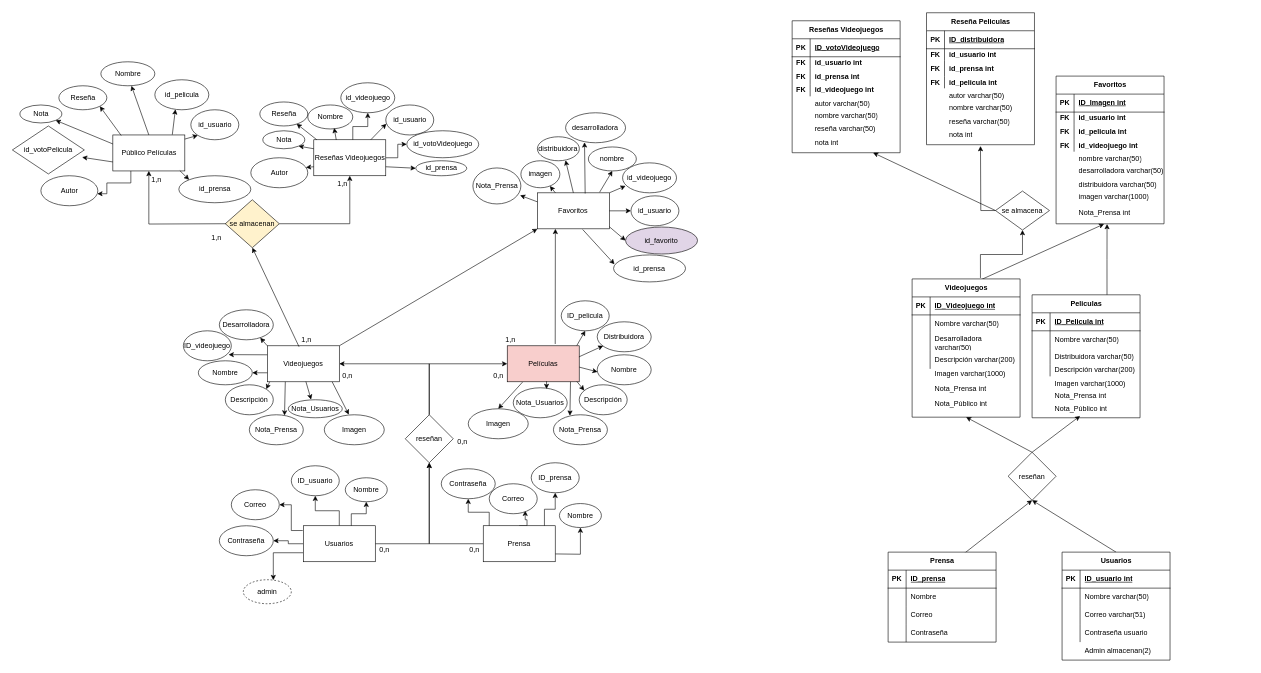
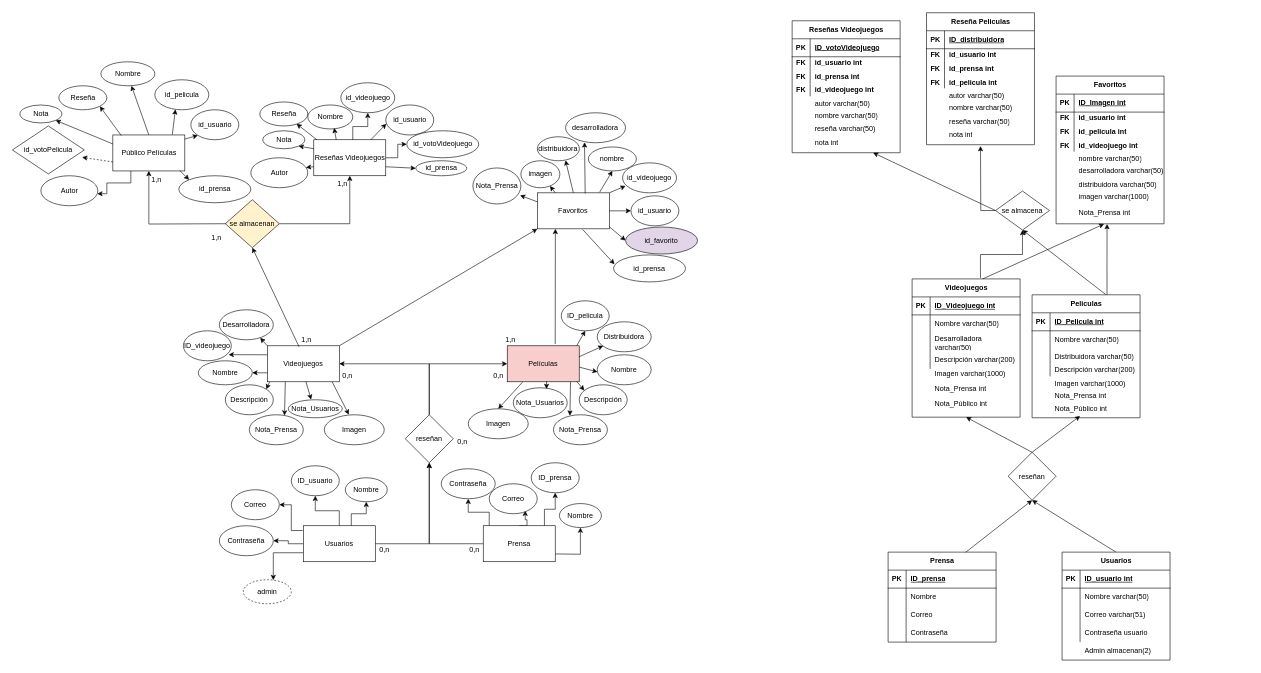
- <mxCell id="123" value="" style="endArrow=classic;html=1;rounded=0;exitX=0;exitY=0.75;exitDx=0;exitDy=0;entryX=0.969;entryY=0.653;entryDx=0;entryDy=0;entryPerimeter=0;" edge="1" parent="1" source="51" target="124"><mxGeometry width="50" height="50" relative="1" as="geometry"><mxPoint x="270" y="283" as="sourcePoint" /><mxPoint x="147.383" y="262.852" as="targetPoint" /></mxGeometry></mxCell>
+ <mxCell id="123" value="" style="endArrow=classic;html=1;rounded=0;exitX=0;exitY=0.75;exitDx=0;exitDy=0;entryX=0.969;entryY=0.653;entryDx=0;entryDy=0;entryPerimeter=0;dashed=1;" edge="1" parent="1" source="51" target="124"><mxGeometry width="50" height="50" relative="1" as="geometry"><mxPoint x="270" y="283" as="sourcePoint" /><mxPoint x="147.383" y="262.852" as="targetPoint" /></mxGeometry></mxCell>
+ <mxCell id="75" value="" style="endArrow=classic;html=1;rounded=0;exitX=0.69;exitY=0.003;exitDx=0;exitDy=0;exitPerimeter=0;entryX=0.5;entryY=1;entryDx=0;entryDy=0;" parent="1" source="176" target="73" edge="1"><mxGeometry width="50" height="50" relative="1" as="geometry"><mxPoint x="1843.6" y="447.36" as="sourcePoint" /><mxPoint x="1740" y="423" as="targetPoint" /></mxGeometry></mxCell>
